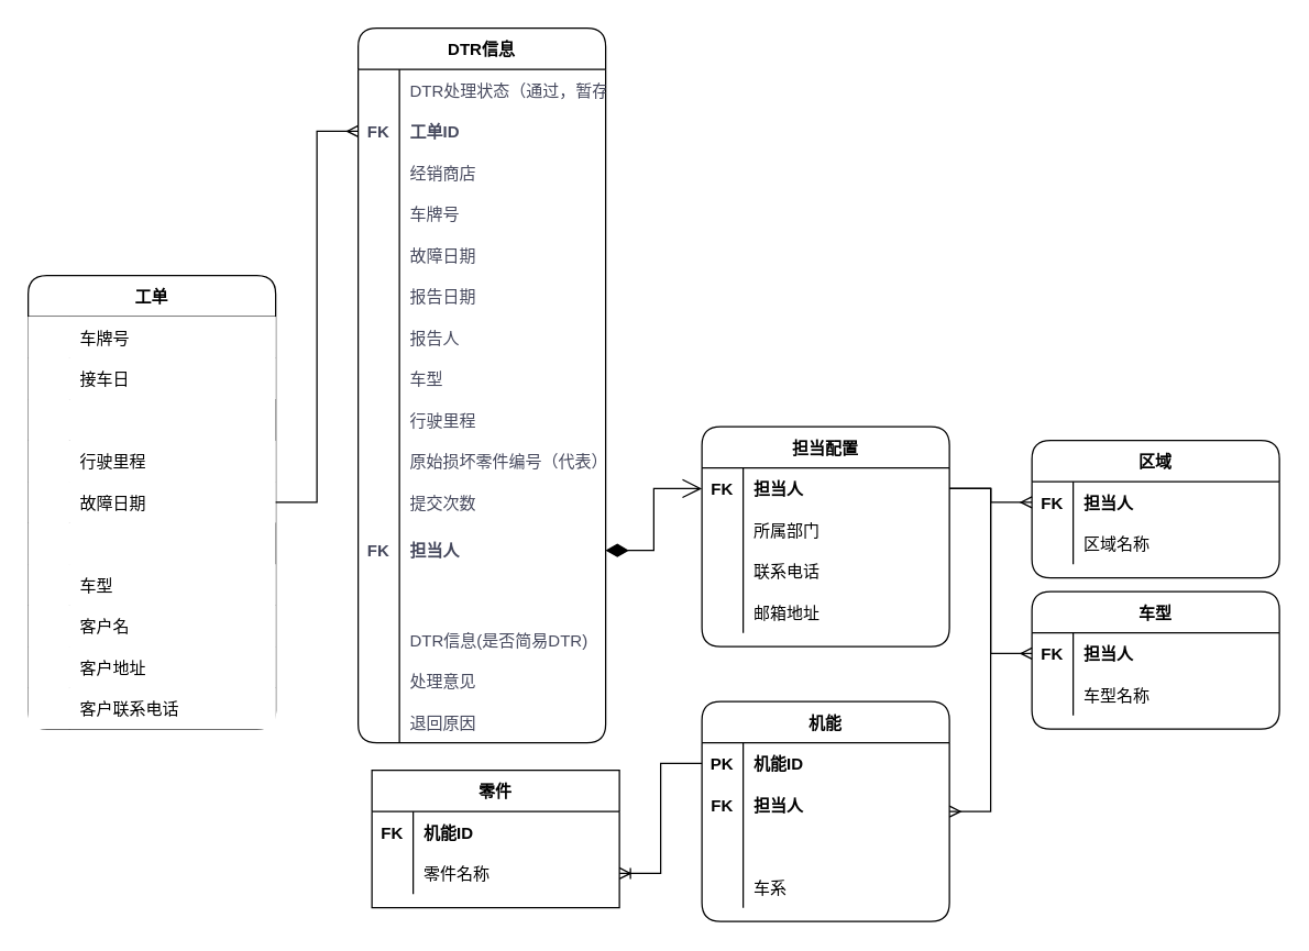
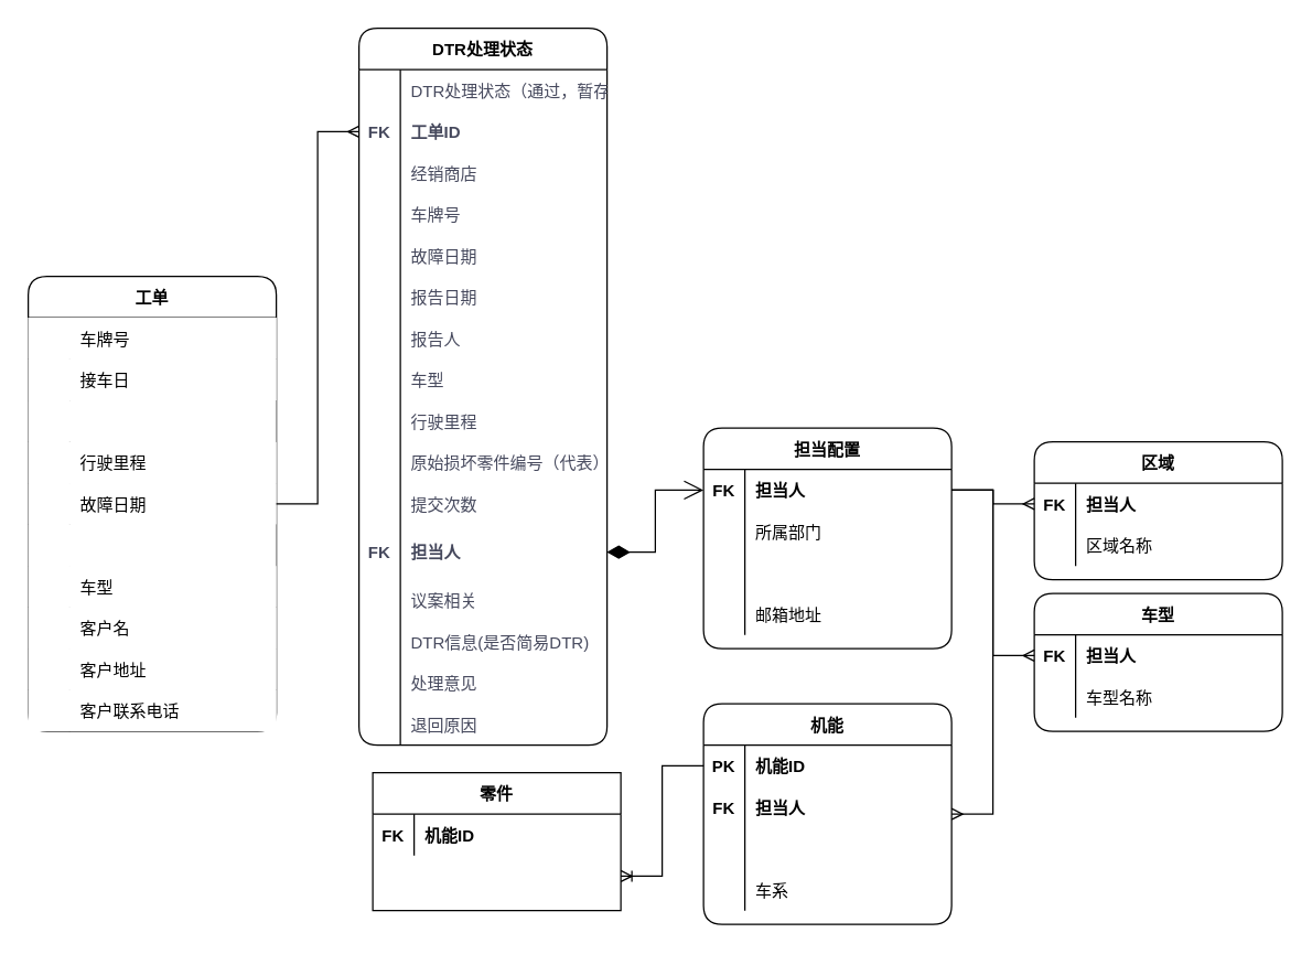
- <mxCell id="31" value="DTR信息" style="shape=table;startSize=30;container=1;collapsible=1;childLayout=tableLayout;fixedRows=1;rowLines=0;fontStyle=1;align=center;resizeLast=1;rounded=1;" parent="1" vertex="1"><mxGeometry x="260" y="20" width="180" height="520" as="geometry" /></mxCell>
+ <mxCell id="31" value="DTR处理状态" style="shape=table;startSize=30;container=1;collapsible=1;childLayout=tableLayout;fixedRows=1;rowLines=0;fontStyle=1;align=center;resizeLast=1;rounded=1;" parent="1" vertex="1"><mxGeometry x="260" y="20" width="180" height="520" as="geometry" /></mxCell>
- <mxCell id="89" value="联系电话" style="shape=partialRectangle;connectable=0;fillColor=none;top=0;left=0;bottom=0;right=0;align=left;spacingLeft=6;overflow=hidden;rounded=1;" parent="87" vertex="1"><mxGeometry x="30" width="150" height="30" as="geometry"><mxRectangle width="150" height="30" as="alternateBounds" /></mxGeometry></mxCell>
+ <mxCell id="70" value="议案相关" style="shape=partialRectangle;connectable=0;fillColor=none;top=0;left=0;bottom=0;right=0;align=left;spacingLeft=6;overflow=hidden;strokeColor=#788AA3;fontColor=#46495D;rounded=1;" parent="68" vertex="1"><mxGeometry x="30" width="150" height="30" as="geometry"><mxRectangle width="150" height="30" as="alternateBounds" /></mxGeometry></mxCell>
- <mxCell id="129" value="零件名称" style="shape=partialRectangle;connectable=0;fillColor=none;top=0;left=0;bottom=0;right=0;align=left;spacingLeft=6;overflow=hidden;" vertex="1" parent="127"><mxGeometry x="30" width="150" height="30" as="geometry"><mxRectangle width="150" height="30" as="alternateBounds" /></mxGeometry></mxCell>
